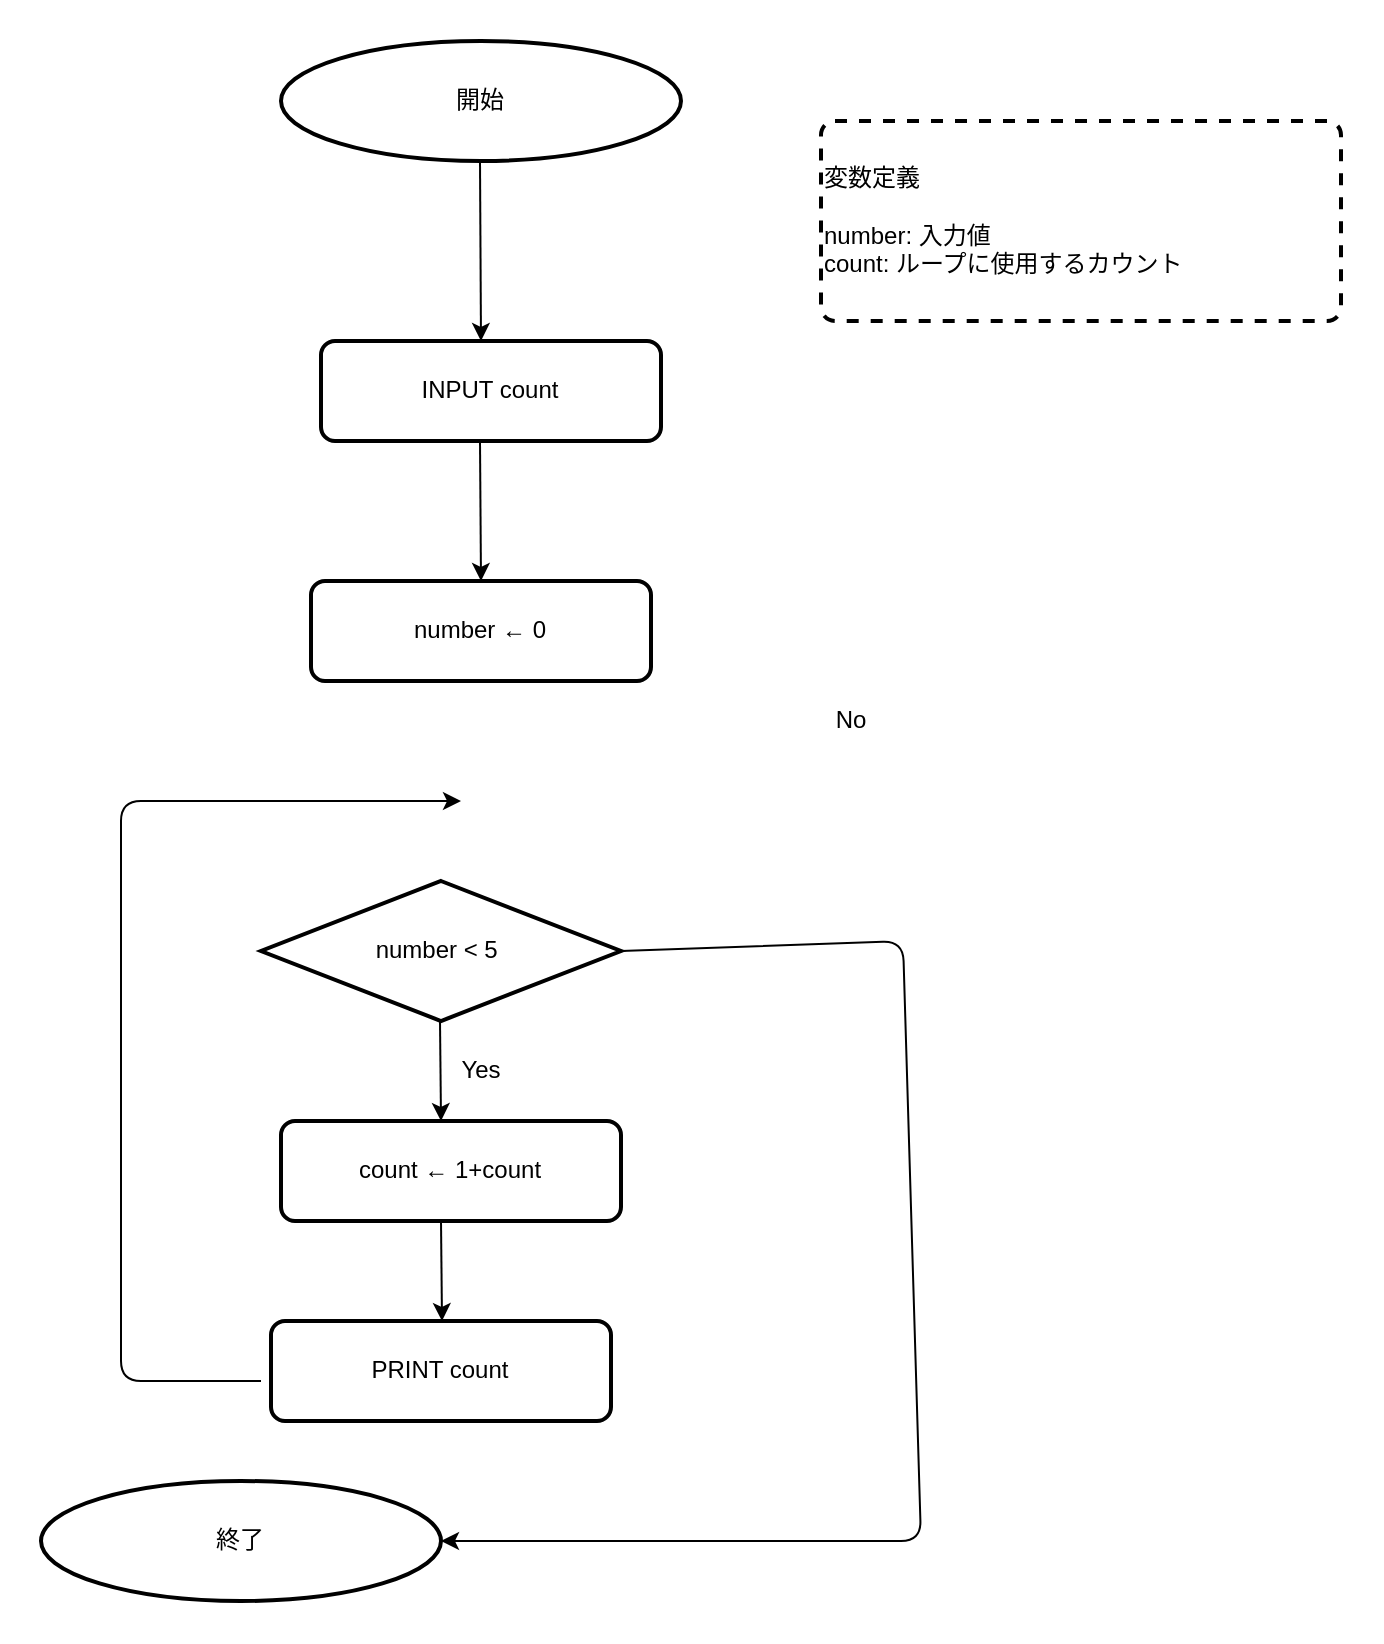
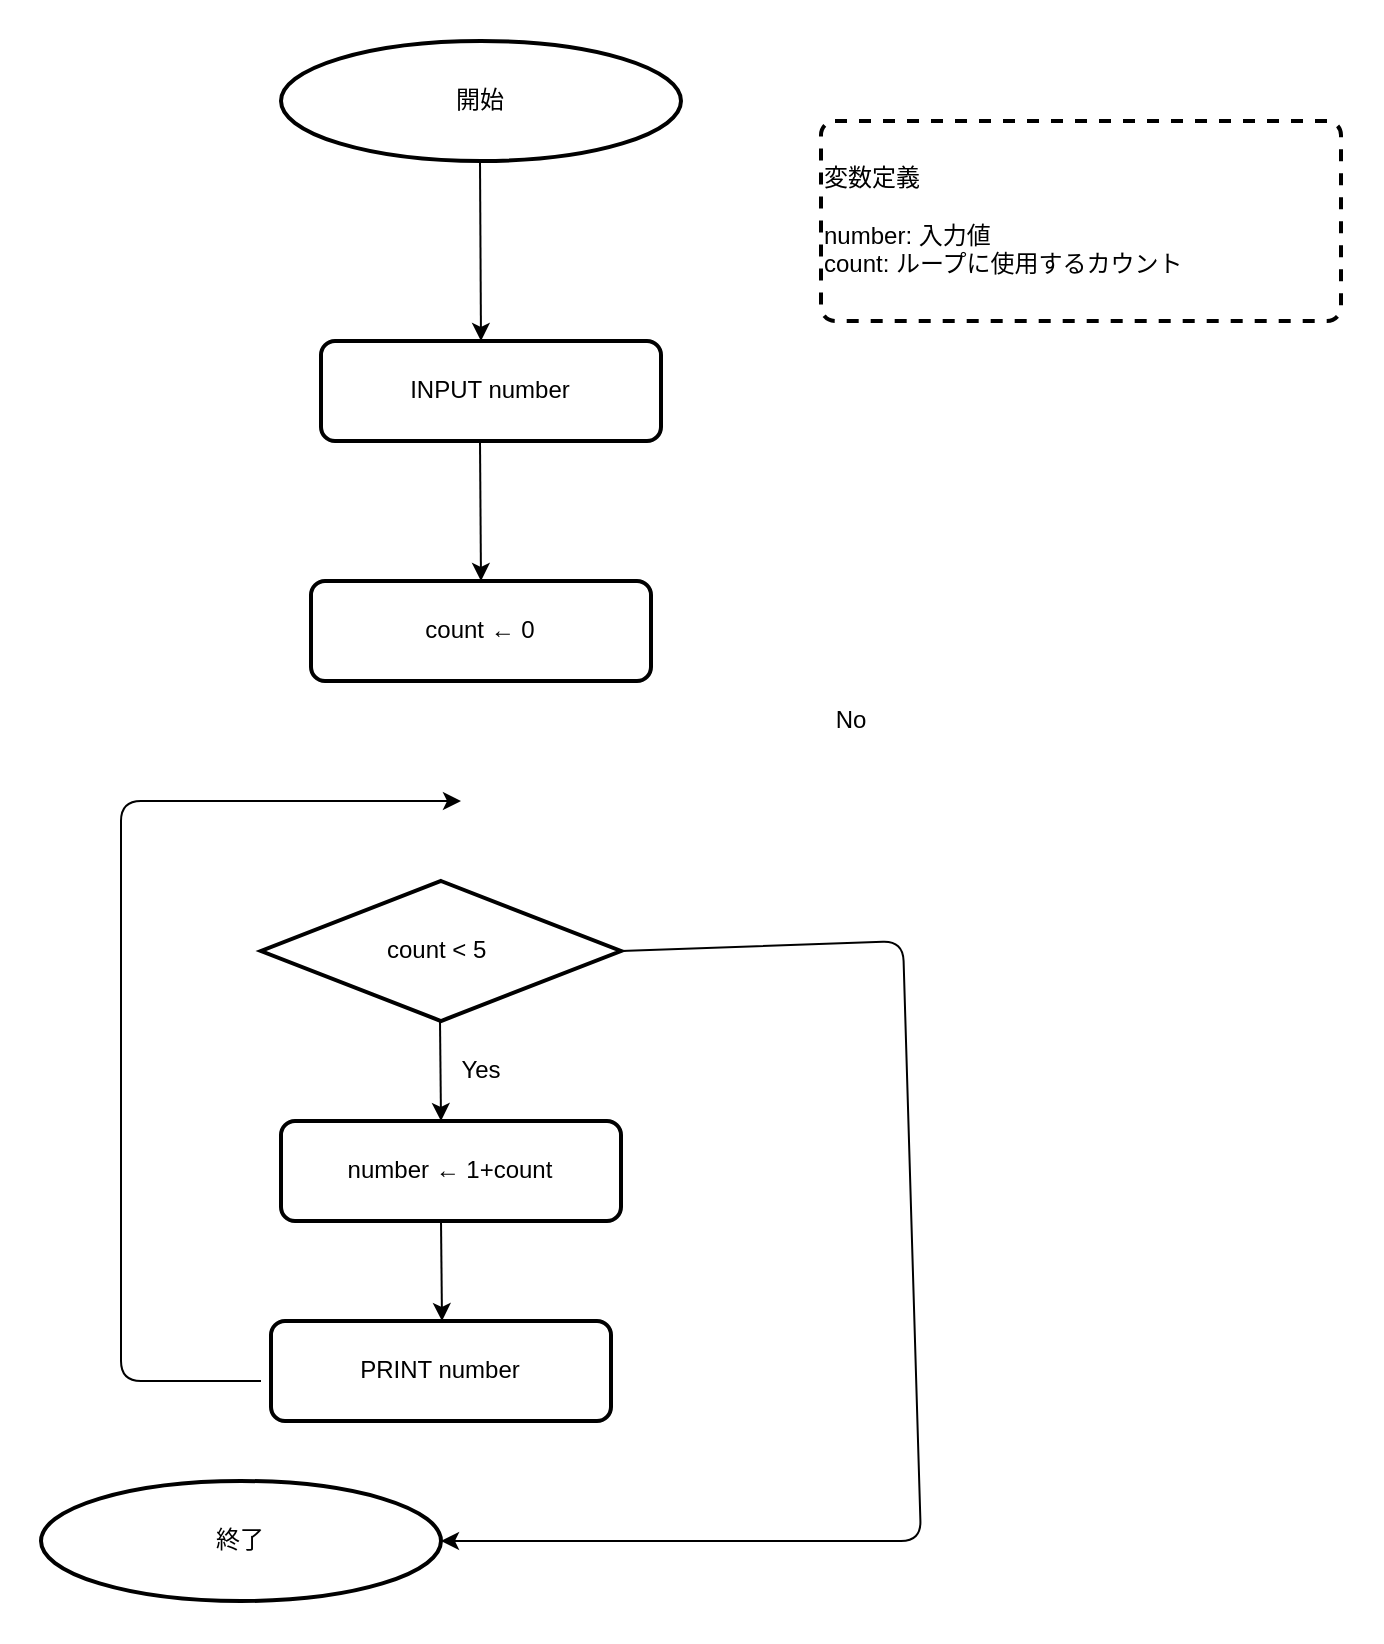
- <mxCell id="4" value="INPUT count" style="rounded=1;whiteSpace=wrap;html=1;absoluteArcSize=1;arcSize=14;strokeWidth=2;" vertex="1" parent="1"><mxGeometry x="160" y="170" width="170" height="50" as="geometry" /></mxCell>
+ <mxCell id="4" value="INPUT number" style="rounded=1;whiteSpace=wrap;html=1;absoluteArcSize=1;arcSize=14;strokeWidth=2;" vertex="1" parent="1"><mxGeometry x="160" y="170" width="170" height="50" as="geometry" /></mxCell>
- <mxCell id="13" value="number ← 0" style="rounded=1;whiteSpace=wrap;html=1;absoluteArcSize=1;arcSize=14;strokeWidth=2;" vertex="1" parent="1"><mxGeometry x="155" y="290" width="170" height="50" as="geometry" /></mxCell>
+ <mxCell id="13" value="count ← 0" style="rounded=1;whiteSpace=wrap;html=1;absoluteArcSize=1;arcSize=14;strokeWidth=2;" vertex="1" parent="1"><mxGeometry x="155" y="290" width="170" height="50" as="geometry" /></mxCell>
- <mxCell id="7" value="number &amp;lt; 5&amp;nbsp;" style="strokeWidth=2;html=1;shape=mxgraph.flowchart.decision;whiteSpace=wrap;" vertex="1" parent="1"><mxGeometry x="130" y="440" width="180" height="70" as="geometry" /></mxCell>
+ <mxCell id="7" value="count &amp;lt; 5&amp;nbsp;" style="strokeWidth=2;html=1;shape=mxgraph.flowchart.decision;whiteSpace=wrap;" vertex="1" parent="1"><mxGeometry x="130" y="440" width="180" height="70" as="geometry" /></mxCell>
- <mxCell id="16" value="count ← 1+count" style="rounded=1;whiteSpace=wrap;html=1;absoluteArcSize=1;arcSize=14;strokeWidth=2;" vertex="1" parent="1"><mxGeometry x="140" y="560" width="170" height="50" as="geometry" /></mxCell>
+ <mxCell id="16" value="number ← 1+count" style="rounded=1;whiteSpace=wrap;html=1;absoluteArcSize=1;arcSize=14;strokeWidth=2;" vertex="1" parent="1"><mxGeometry x="140" y="560" width="170" height="50" as="geometry" /></mxCell>
- <mxCell id="14" value="PRINT count" style="rounded=1;whiteSpace=wrap;html=1;absoluteArcSize=1;arcSize=14;strokeWidth=2;" vertex="1" parent="1"><mxGeometry x="135" y="660" width="170" height="50" as="geometry" /></mxCell>
+ <mxCell id="14" value="PRINT number" style="rounded=1;whiteSpace=wrap;html=1;absoluteArcSize=1;arcSize=14;strokeWidth=2;" vertex="1" parent="1"><mxGeometry x="135" y="660" width="170" height="50" as="geometry" /></mxCell>
